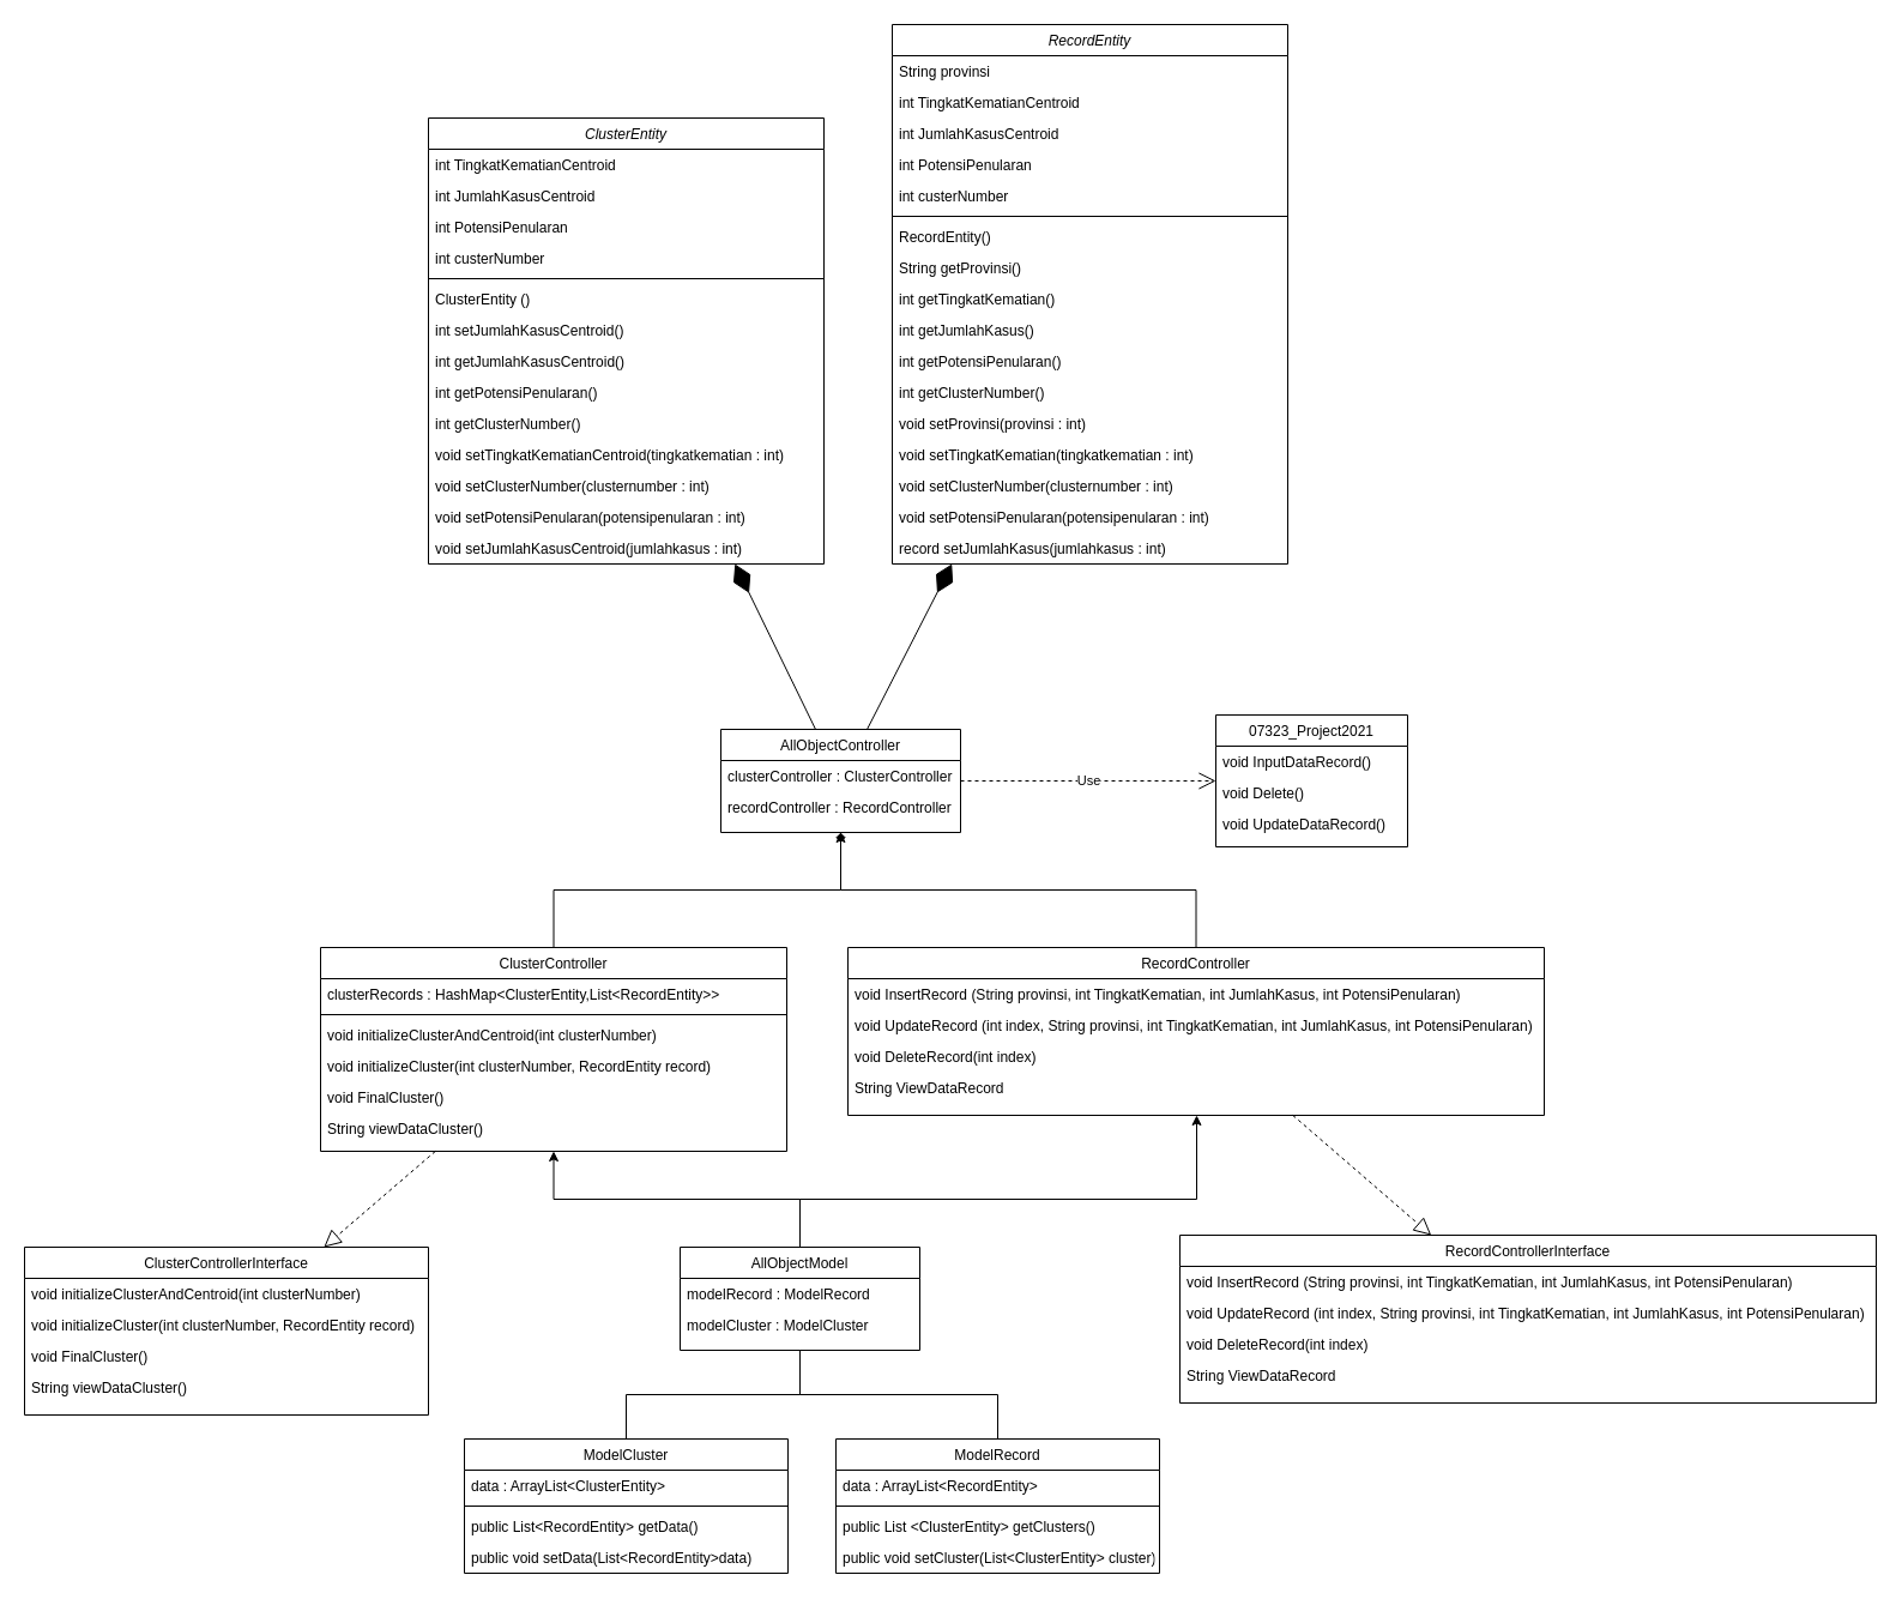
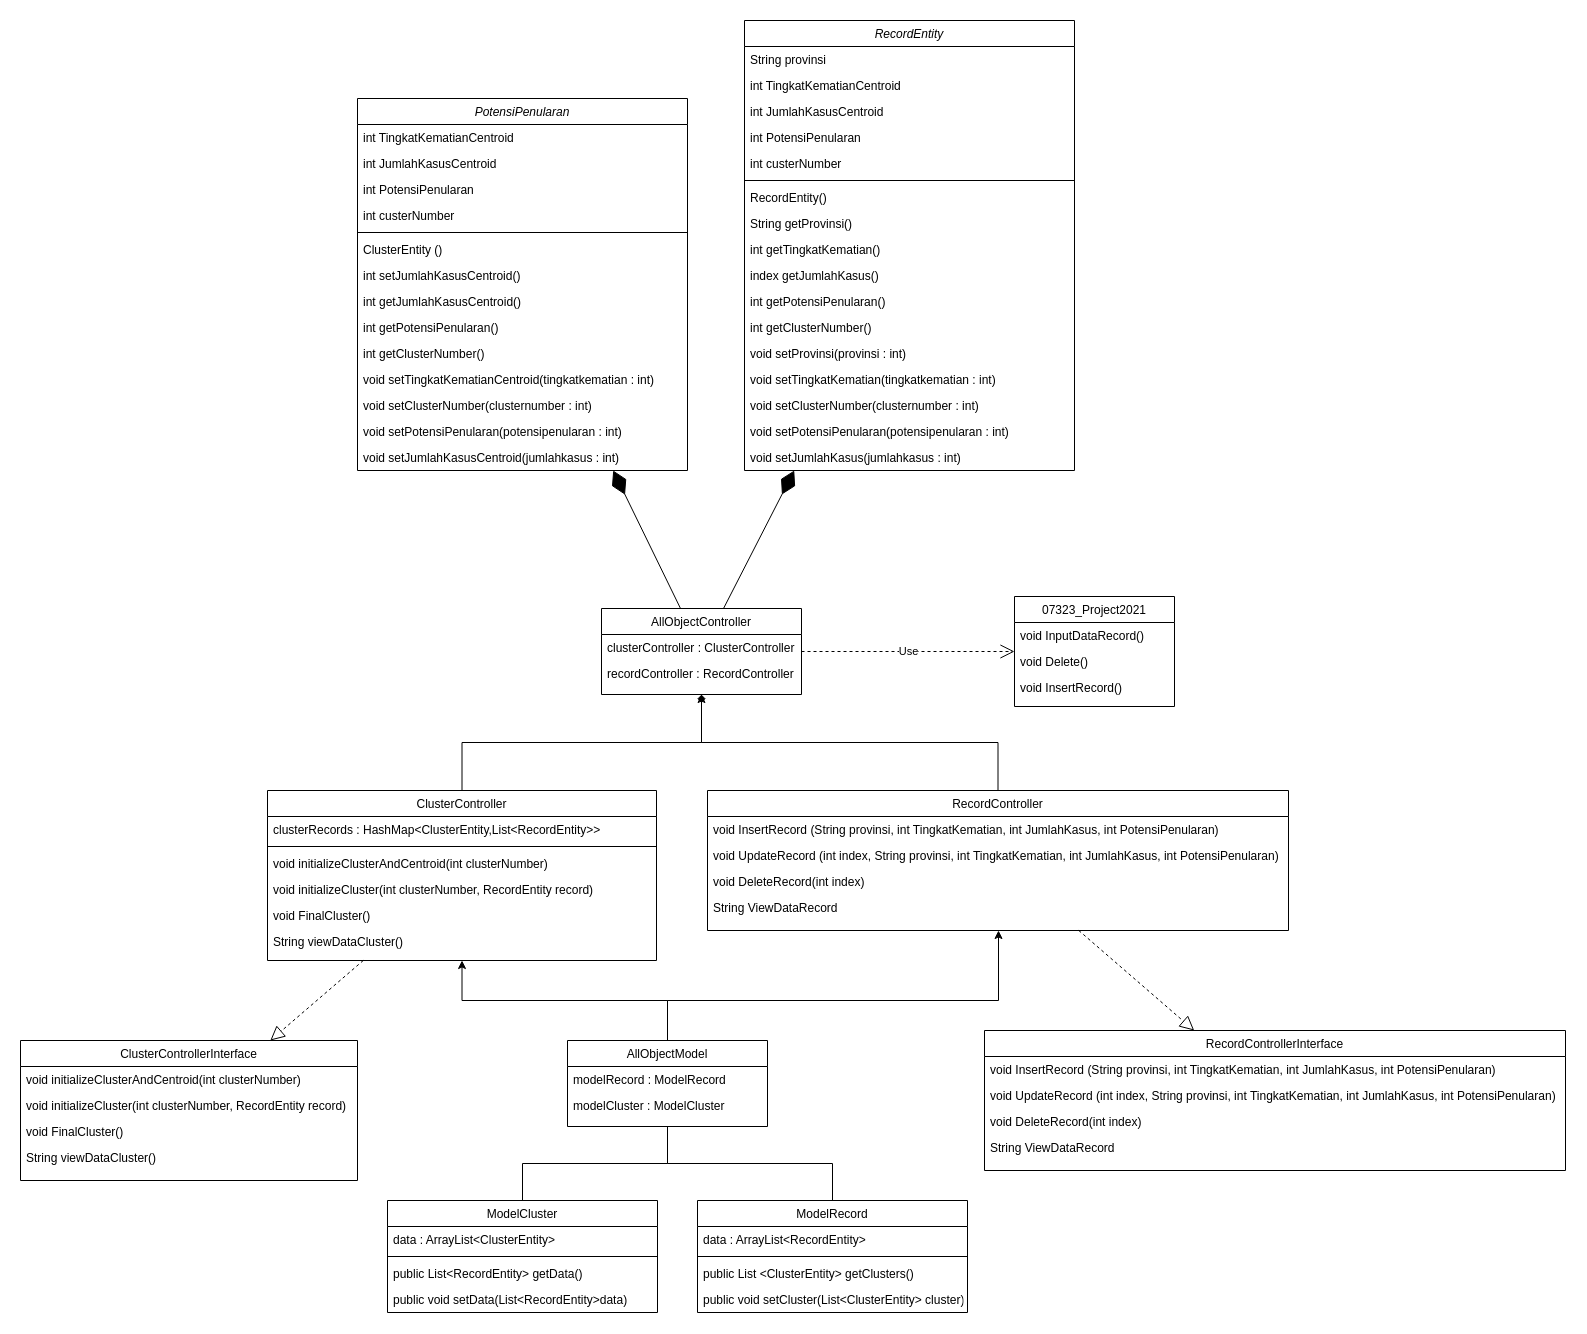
- <mxCell id="2" value="ClusterEntity" style="swimlane;fontStyle=2;align=center;verticalAlign=top;childLayout=stackLayout;horizontal=1;startSize=26;horizontalStack=0;resizeParent=1;resizeLast=0;collapsible=1;marginBottom=0;rounded=0;shadow=0;strokeWidth=1;" parent="1" vertex="1"><mxGeometry x="357" y="98" width="330" height="372" as="geometry"><mxRectangle x="140" y="-310" width="160" height="26" as="alternateBounds" /></mxGeometry></mxCell>
+ <mxCell id="2" value="PotensiPenularan" style="swimlane;fontStyle=2;align=center;verticalAlign=top;childLayout=stackLayout;horizontal=1;startSize=26;horizontalStack=0;resizeParent=1;resizeLast=0;collapsible=1;marginBottom=0;rounded=0;shadow=0;strokeWidth=1;" parent="1" vertex="1"><mxGeometry x="357" y="98" width="330" height="372" as="geometry"><mxRectangle x="140" y="-310" width="160" height="26" as="alternateBounds" /></mxGeometry></mxCell>
- <mxCell id="36" value="int getJumlahKasus()" style="text;align=left;verticalAlign=top;spacingLeft=4;spacingRight=4;overflow=hidden;rotatable=0;points=[[0,0.5],[1,0.5]];portConstraint=eastwest;" parent="26" vertex="1"><mxGeometry y="242" width="330" height="26" as="geometry" /></mxCell>
+ <mxCell id="36" value="index getJumlahKasus()" style="text;align=left;verticalAlign=top;spacingLeft=4;spacingRight=4;overflow=hidden;rotatable=0;points=[[0,0.5],[1,0.5]];portConstraint=eastwest;" parent="26" vertex="1"><mxGeometry y="242" width="330" height="26" as="geometry" /></mxCell>
- <mxCell id="43" value="record setJumlahKasus(jumlahkasus : int)" style="text;align=left;verticalAlign=top;spacingLeft=4;spacingRight=4;overflow=hidden;rotatable=0;points=[[0,0.5],[1,0.5]];portConstraint=eastwest;" parent="26" vertex="1"><mxGeometry y="424" width="330" height="26" as="geometry" /></mxCell>
+ <mxCell id="43" value="void setJumlahKasus(jumlahkasus : int)" style="text;align=left;verticalAlign=top;spacingLeft=4;spacingRight=4;overflow=hidden;rotatable=0;points=[[0,0.5],[1,0.5]];portConstraint=eastwest;" parent="26" vertex="1"><mxGeometry y="424" width="330" height="26" as="geometry" /></mxCell>
- <mxCell id="20" value="void UpdateDataRecord()" style="text;align=left;verticalAlign=top;spacingLeft=4;spacingRight=4;overflow=hidden;rotatable=0;points=[[0,0.5],[1,0.5]];portConstraint=eastwest;rounded=0;shadow=0;html=0;" parent="17" vertex="1"><mxGeometry y="78" width="160" height="26" as="geometry" /></mxCell>
+ <mxCell id="20" value="void InsertRecord()" style="text;align=left;verticalAlign=top;spacingLeft=4;spacingRight=4;overflow=hidden;rotatable=0;points=[[0,0.5],[1,0.5]];portConstraint=eastwest;rounded=0;shadow=0;html=0;" parent="17" vertex="1"><mxGeometry y="78" width="160" height="26" as="geometry" /></mxCell>
